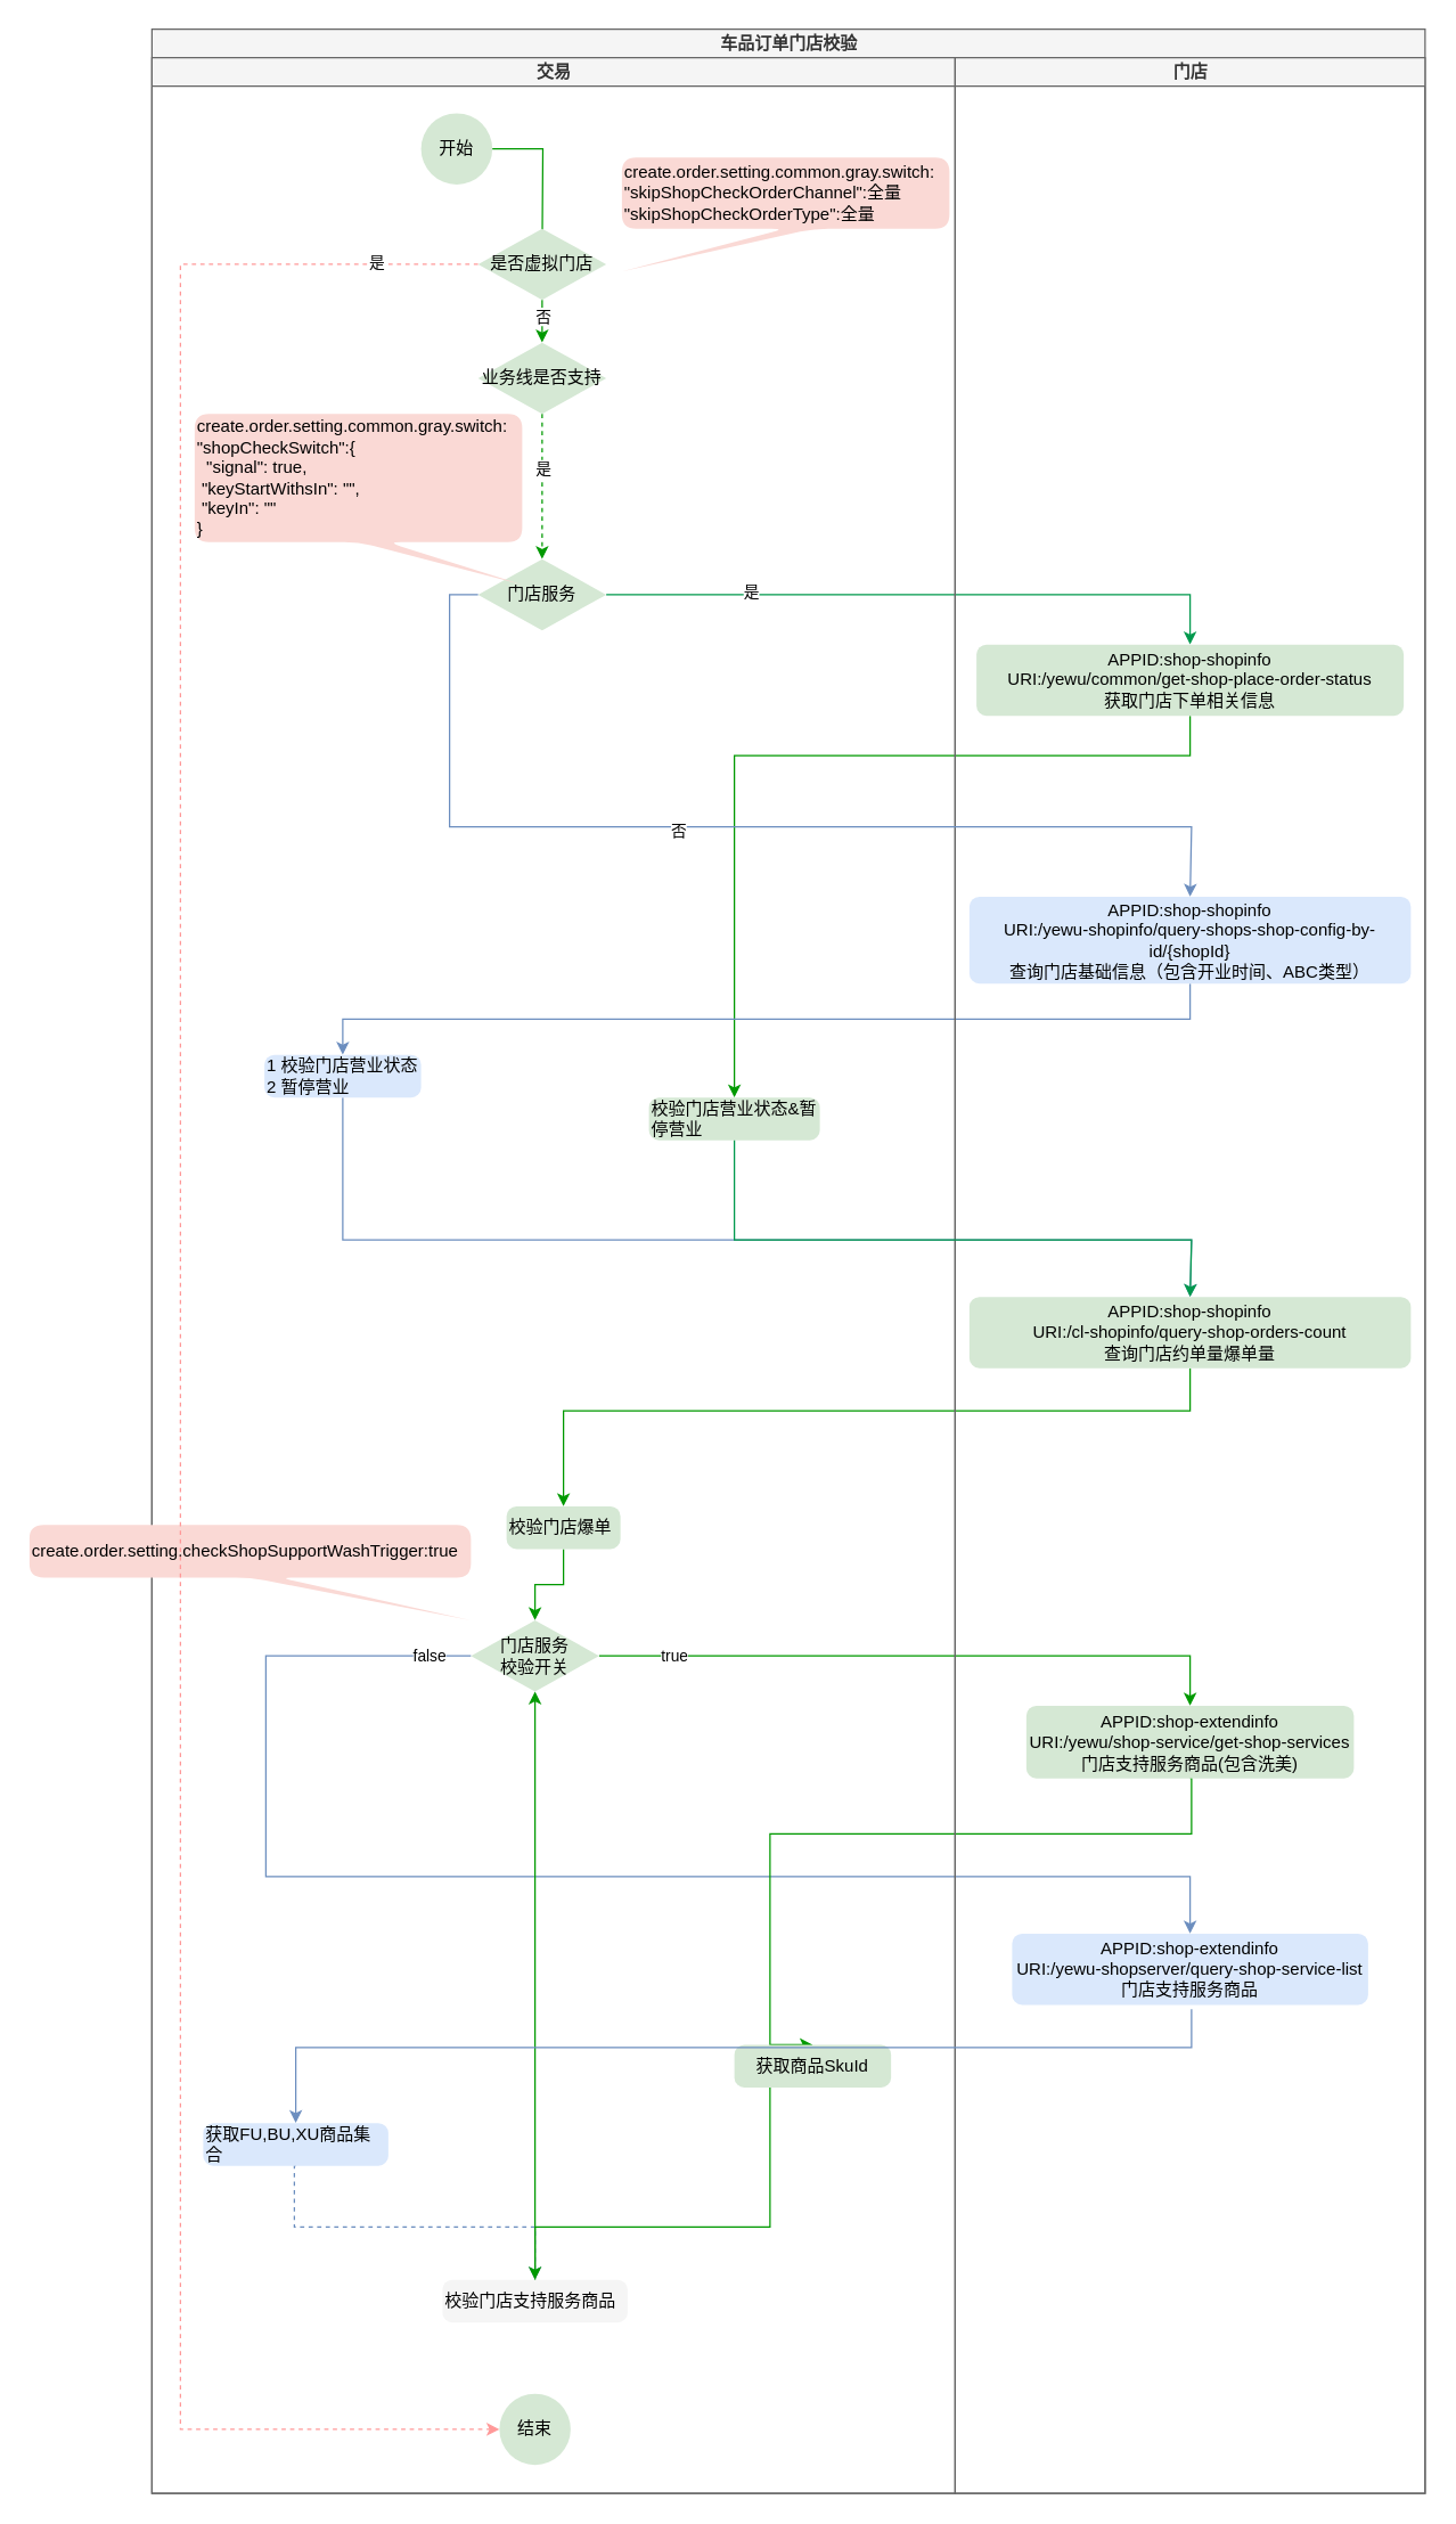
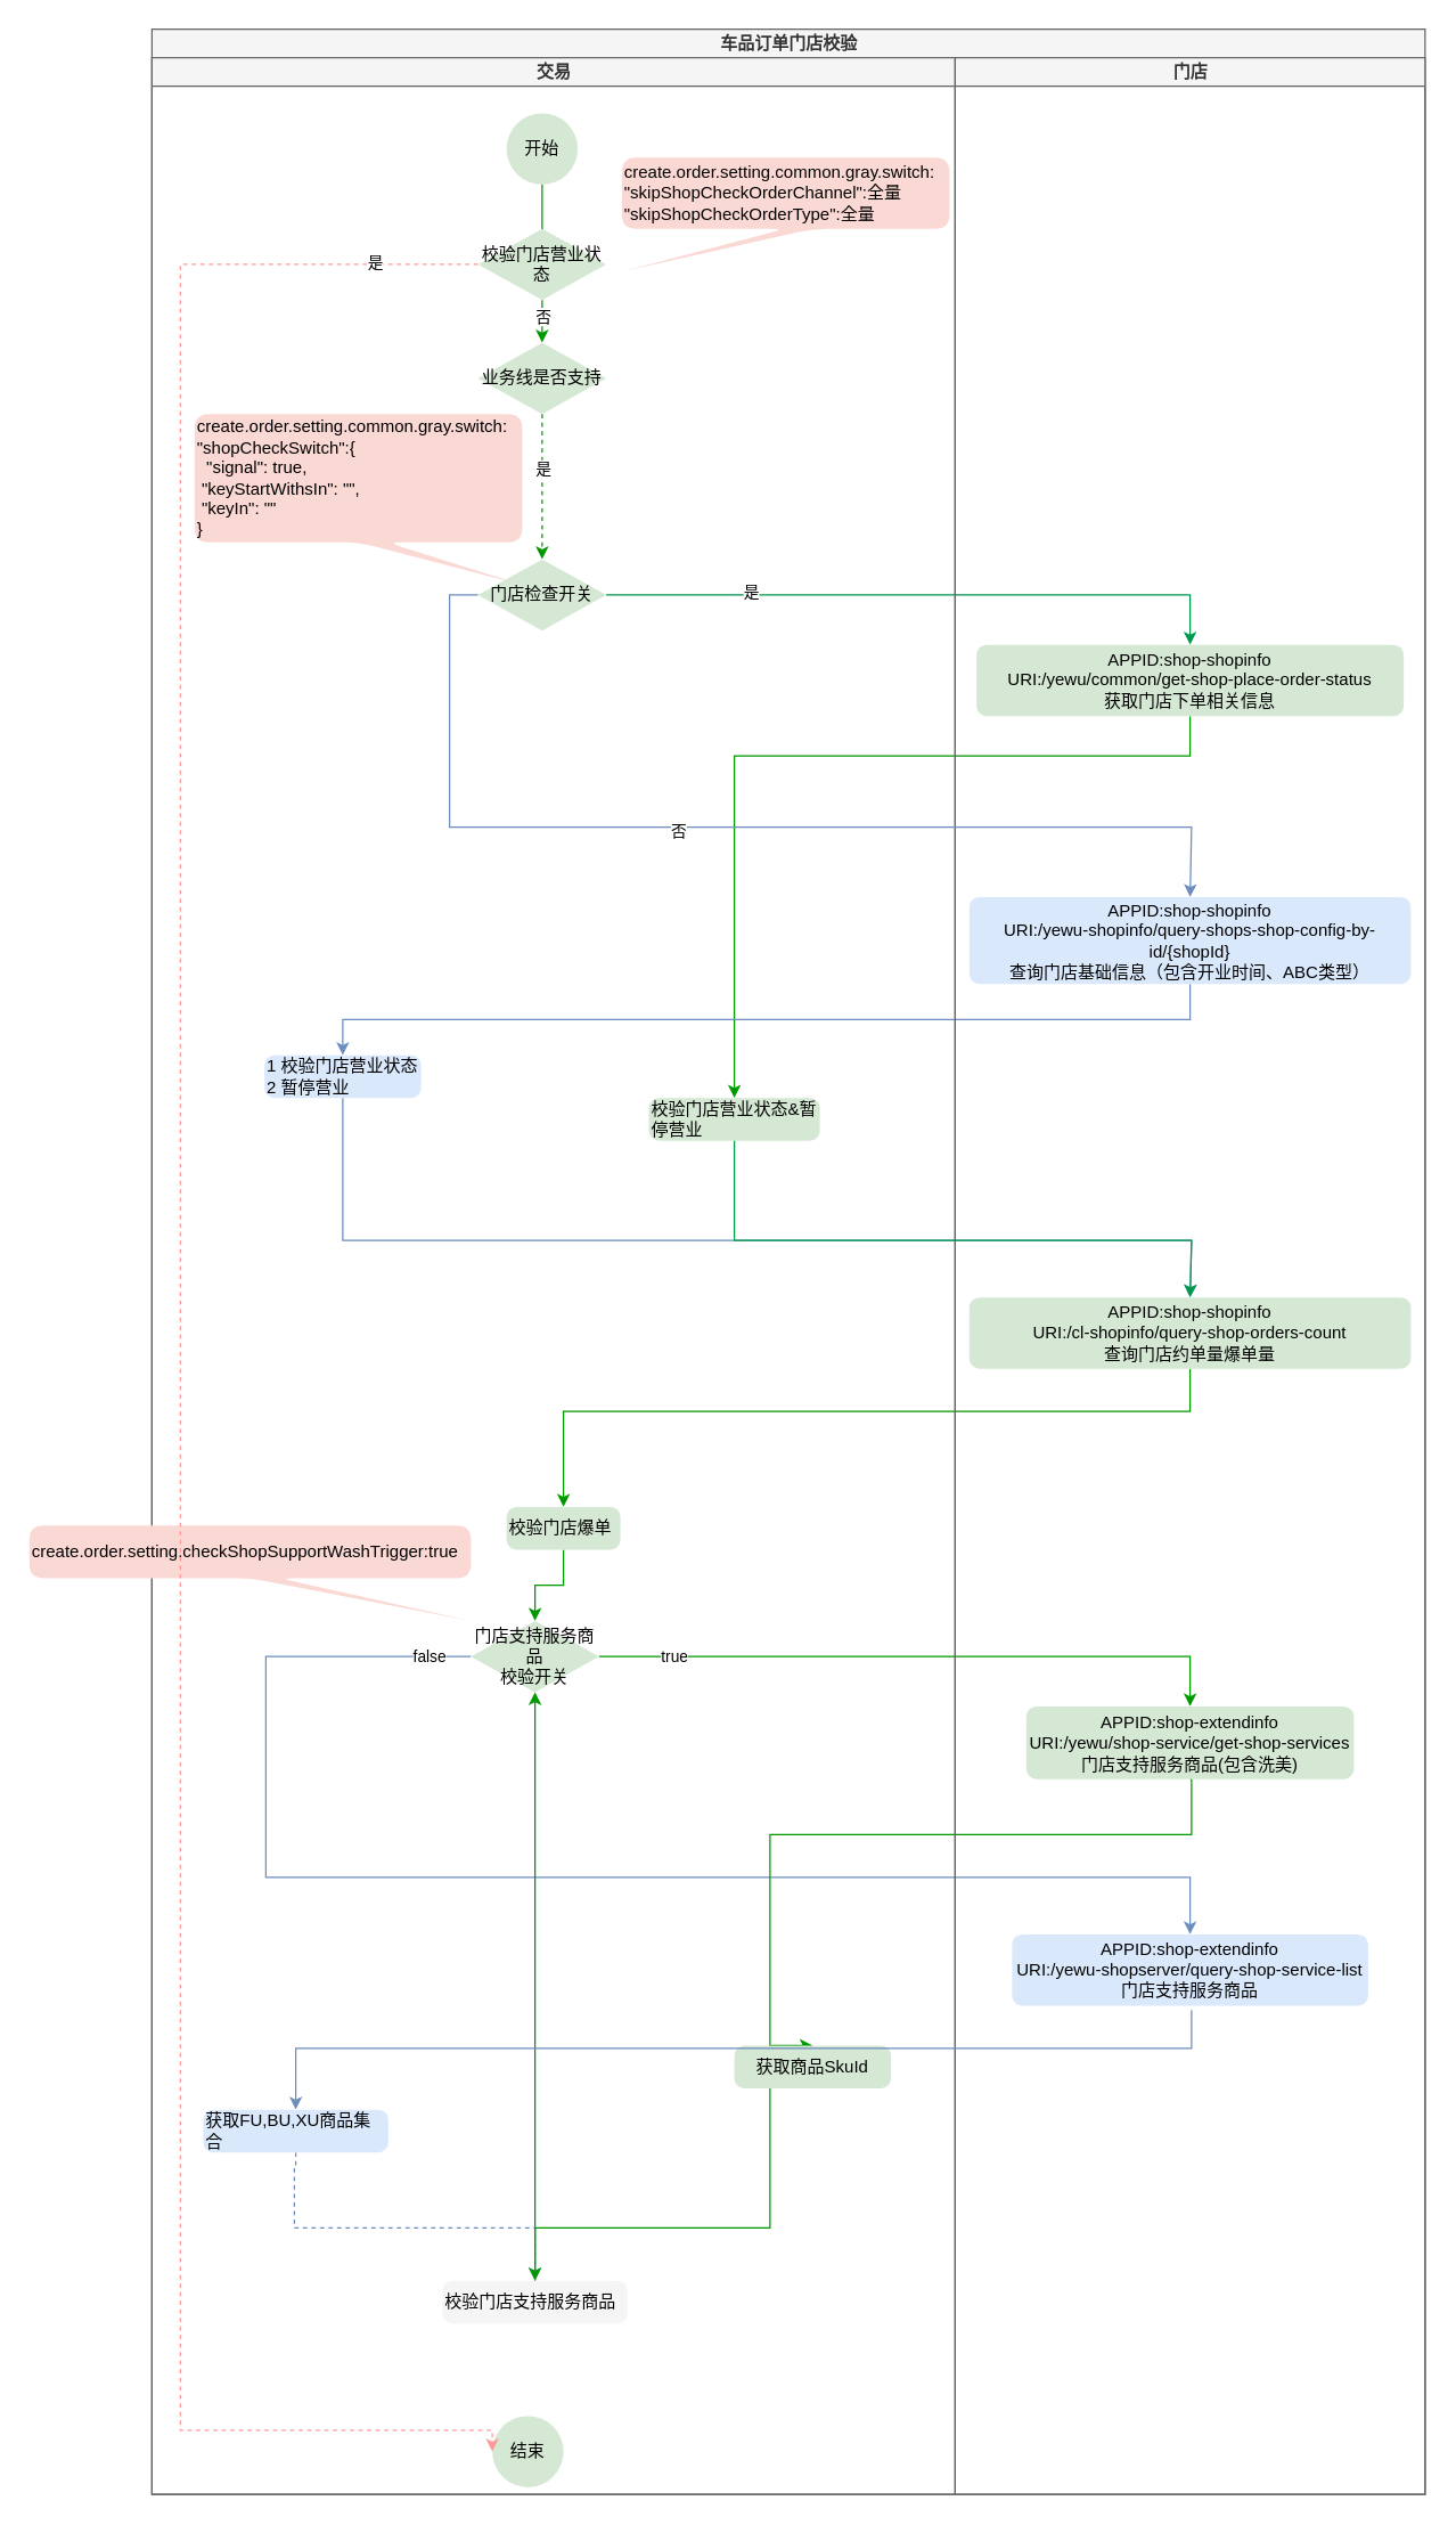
- <mxCell id="16" value="开始" style="strokeWidth=1;html=1;shape=mxgraph.flowchart.start_2;whiteSpace=wrap;fillColor=#d5e8d4;strokeColor=none;" vertex="1" parent="14"><mxGeometry x="189" y="39" width="50" height="50" as="geometry" /></mxCell>
+ <mxCell id="16" value="开始" style="strokeWidth=1;html=1;shape=mxgraph.flowchart.start_2;whiteSpace=wrap;fillColor=#d5e8d4;strokeColor=none;" vertex="1" parent="14"><mxGeometry x="249" y="39" width="50" height="50" as="geometry" /></mxCell>
- <mxCell id="35" value="是否虚拟门店" style="strokeWidth=1;html=1;shape=mxgraph.flowchart.decision;whiteSpace=wrap;fillColor=#d5e8d4;strokeColor=none;" vertex="1" parent="14"><mxGeometry x="229" y="120" width="90" height="50" as="geometry" /></mxCell>
+ <mxCell id="35" value="校验门店营业状态" style="strokeWidth=1;html=1;shape=mxgraph.flowchart.decision;whiteSpace=wrap;fillColor=#d5e8d4;strokeColor=none;" vertex="1" parent="14"><mxGeometry x="229" y="120" width="90" height="50" as="geometry" /></mxCell>
- <mxCell id="17" value="门店服务" style="strokeWidth=1;html=1;shape=mxgraph.flowchart.decision;whiteSpace=wrap;fillColor=#d5e8d4;strokeColor=none;" vertex="1" parent="14"><mxGeometry x="229" y="352" width="90" height="50" as="geometry" /></mxCell>
+ <mxCell id="17" value="门店检查开关" style="strokeWidth=1;html=1;shape=mxgraph.flowchart.decision;whiteSpace=wrap;fillColor=#d5e8d4;strokeColor=none;" vertex="1" parent="14"><mxGeometry x="229" y="352" width="90" height="50" as="geometry" /></mxCell>
- <mxCell id="23" value="门店服务&lt;br&gt;校验开关" style="strokeWidth=1;html=1;shape=mxgraph.flowchart.decision;whiteSpace=wrap;fillColor=#d5e8d4;strokeColor=none;" vertex="1" parent="14"><mxGeometry x="224" y="1097" width="90" height="50" as="geometry" /></mxCell>
+ <mxCell id="23" value="门店支持服务商品&lt;br&gt;校验开关" style="strokeWidth=1;html=1;shape=mxgraph.flowchart.decision;whiteSpace=wrap;fillColor=#d5e8d4;strokeColor=none;" vertex="1" parent="14"><mxGeometry x="224" y="1097" width="90" height="50" as="geometry" /></mxCell>
- <mxCell id="27" value="获取FU,BU,XU&lt;span style=&quot;background-color: initial;&quot;&gt;商品集合&lt;/span&gt;" style="rounded=1;whiteSpace=wrap;html=1;absoluteArcSize=1;arcSize=14;strokeWidth=1;align=left;strokeColor=none;fillColor=#dae8fc;" vertex="1" parent="14"><mxGeometry x="36" y="1450" width="130" height="30" as="geometry" /></mxCell>
+ <mxCell id="27" value="获取FU,BU,XU&lt;span style=&quot;background-color: initial;&quot;&gt;商品集合&lt;/span&gt;" style="rounded=1;whiteSpace=wrap;html=1;absoluteArcSize=1;arcSize=14;strokeWidth=1;align=left;strokeColor=none;fillColor=#dae8fc;" vertex="1" parent="14"><mxGeometry x="36" y="1440" width="130" height="30" as="geometry" /></mxCell>
- <mxCell id="20" value="结束" style="strokeWidth=1;html=1;shape=mxgraph.flowchart.start_2;whiteSpace=wrap;fillColor=#d5e8d4;strokeColor=none;" vertex="1" parent="14"><mxGeometry x="244" y="1640" width="50" height="50" as="geometry" /></mxCell>
+ <mxCell id="20" value="结束" style="strokeWidth=1;html=1;shape=mxgraph.flowchart.start_2;whiteSpace=wrap;fillColor=#d5e8d4;strokeColor=none;" vertex="1" parent="14"><mxGeometry x="239" y="1655" width="50" height="50" as="geometry" /></mxCell>
